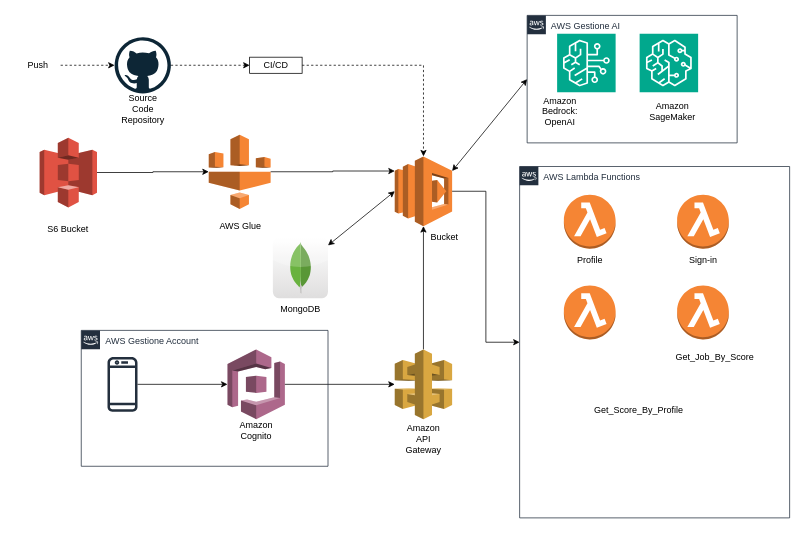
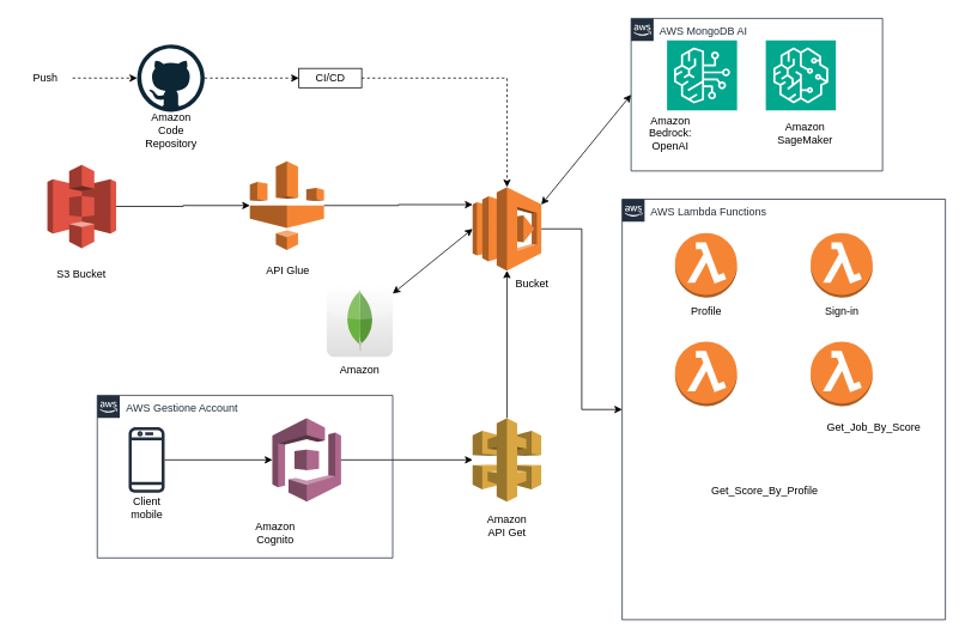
- <mxCell id="41" value="AWS Gestione AI" style="points=[[0,0],[0.25,0],[0.5,0],[0.75,0],[1,0],[1,0.25],[1,0.5],[1,0.75],[1,1],[0.75,1],[0.5,1],[0.25,1],[0,1],[0,0.75],[0,0.5],[0,0.25]];outlineConnect=0;gradientColor=none;html=1;whiteSpace=wrap;fontSize=12;fontStyle=0;shape=mxgraph.aws4.group;grIcon=mxgraph.aws4.group_aws_cloud_alt;strokeColor=#232F3E;fillColor=none;verticalAlign=top;align=left;spacingLeft=30;fontColor=#232F3E;dashed=0;labelBackgroundColor=#ffffff;container=1;pointerEvents=0;collapsible=0;recursiveResize=0;" vertex="1" parent="1"><mxGeometry x="702" y="20" width="280" height="170" as="geometry" /></mxCell>
+ <mxCell id="41" value="AWS MongoDB AI" style="points=[[0,0],[0.25,0],[0.5,0],[0.75,0],[1,0],[1,0.25],[1,0.5],[1,0.75],[1,1],[0.75,1],[0.5,1],[0.25,1],[0,1],[0,0.75],[0,0.5],[0,0.25]];outlineConnect=0;gradientColor=none;html=1;whiteSpace=wrap;fontSize=12;fontStyle=0;shape=mxgraph.aws4.group;grIcon=mxgraph.aws4.group_aws_cloud_alt;strokeColor=#232F3E;fillColor=none;verticalAlign=top;align=left;spacingLeft=30;fontColor=#232F3E;dashed=0;labelBackgroundColor=#ffffff;container=1;pointerEvents=0;collapsible=0;recursiveResize=0;" vertex="1" parent="1"><mxGeometry x="702" y="20" width="280" height="170" as="geometry" /></mxCell>
- <mxCell id="29" value="Source Code Repository" style="text;html=1;align=center;verticalAlign=middle;whiteSpace=wrap;rounded=0;" vertex="1" parent="1"><mxGeometry x="159.5" y="130" width="60" height="30" as="geometry" /></mxCell>
+ <mxCell id="29" value="Amazon Code Repository" style="text;html=1;align=center;verticalAlign=middle;whiteSpace=wrap;rounded=0;" vertex="1" parent="1"><mxGeometry x="159.5" y="130" width="60" height="30" as="geometry" /></mxCell>
- <mxCell id="15" value="AWS Glue" style="text;html=1;align=center;verticalAlign=middle;whiteSpace=wrap;rounded=0;" vertex="1" parent="1"><mxGeometry x="290" y="286" width="60" height="30" as="geometry" /></mxCell>
+ <mxCell id="15" value="API Glue" style="text;html=1;align=center;verticalAlign=middle;whiteSpace=wrap;rounded=0;" vertex="1" parent="1"><mxGeometry x="290" y="286" width="60" height="30" as="geometry" /></mxCell>
- <mxCell id="14" value="S6 Bucket" style="text;html=1;align=center;verticalAlign=middle;whiteSpace=wrap;rounded=0;" vertex="1" parent="1"><mxGeometry x="60.25" y="290" width="60" height="30" as="geometry" /></mxCell>
+ <mxCell id="14" value="S3 Bucket" style="text;html=1;align=center;verticalAlign=middle;whiteSpace=wrap;rounded=0;" vertex="1" parent="1"><mxGeometry x="60.25" y="290" width="60" height="30" as="geometry" /></mxCell>
- <mxCell id="13" value="MongoDB" style="text;html=1;align=center;verticalAlign=middle;whiteSpace=wrap;rounded=0;" vertex="1" parent="1"><mxGeometry x="369.75" y="397" width="60" height="30" as="geometry" /></mxCell>
+ <mxCell id="13" value="Amazon" style="text;html=1;align=center;verticalAlign=middle;whiteSpace=wrap;rounded=0;" vertex="1" parent="1"><mxGeometry x="369.75" y="397" width="60" height="30" as="geometry" /></mxCell>
- <mxCell id="39" value="Get_Job_By_Score" style="text;html=1;align=center;verticalAlign=middle;whiteSpace=wrap;rounded=0;" vertex="1" parent="32"><mxGeometry x="190" y="238.5" width="141" height="31.5" as="geometry" /></mxCell>
+ <mxCell id="39" value="Get_Job_By_Score" style="text;html=1;align=center;verticalAlign=middle;whiteSpace=wrap;rounded=0;" vertex="1" parent="32"><mxGeometry x="210" y="238.5" width="141" height="31.5" as="geometry" /></mxCell>
+ <mxCell id="9" value="Client mobile" style="text;html=1;align=center;verticalAlign=middle;whiteSpace=wrap;rounded=0;" vertex="1" parent="1"><mxGeometry x="132.5" y="550" width="60" height="30" as="geometry" /></mxCell>
- <mxCell id="10" value="Amazon Cognito" style="text;html=1;align=center;verticalAlign=middle;whiteSpace=wrap;rounded=0;" vertex="1" parent="1"><mxGeometry x="310.75" y="558.45" width="60" height="30" as="geometry" /></mxCell>
+ <mxCell id="10" value="Amazon Cognito" style="text;html=1;align=center;verticalAlign=middle;whiteSpace=wrap;rounded=0;" vertex="1" parent="1"><mxGeometry x="275.75" y="578.45" width="60" height="30" as="geometry" /></mxCell>
- <mxCell id="11" value="Amazon API Gateway" style="text;html=1;align=center;verticalAlign=middle;whiteSpace=wrap;rounded=0;" vertex="1" parent="1"><mxGeometry x="533.75" y="570" width="60" height="30" as="geometry" /></mxCell>
+ <mxCell id="11" value="Amazon API Get" style="text;html=1;align=center;verticalAlign=middle;whiteSpace=wrap;rounded=0;" vertex="1" parent="1"><mxGeometry x="533.75" y="570" width="60" height="30" as="geometry" /></mxCell>
